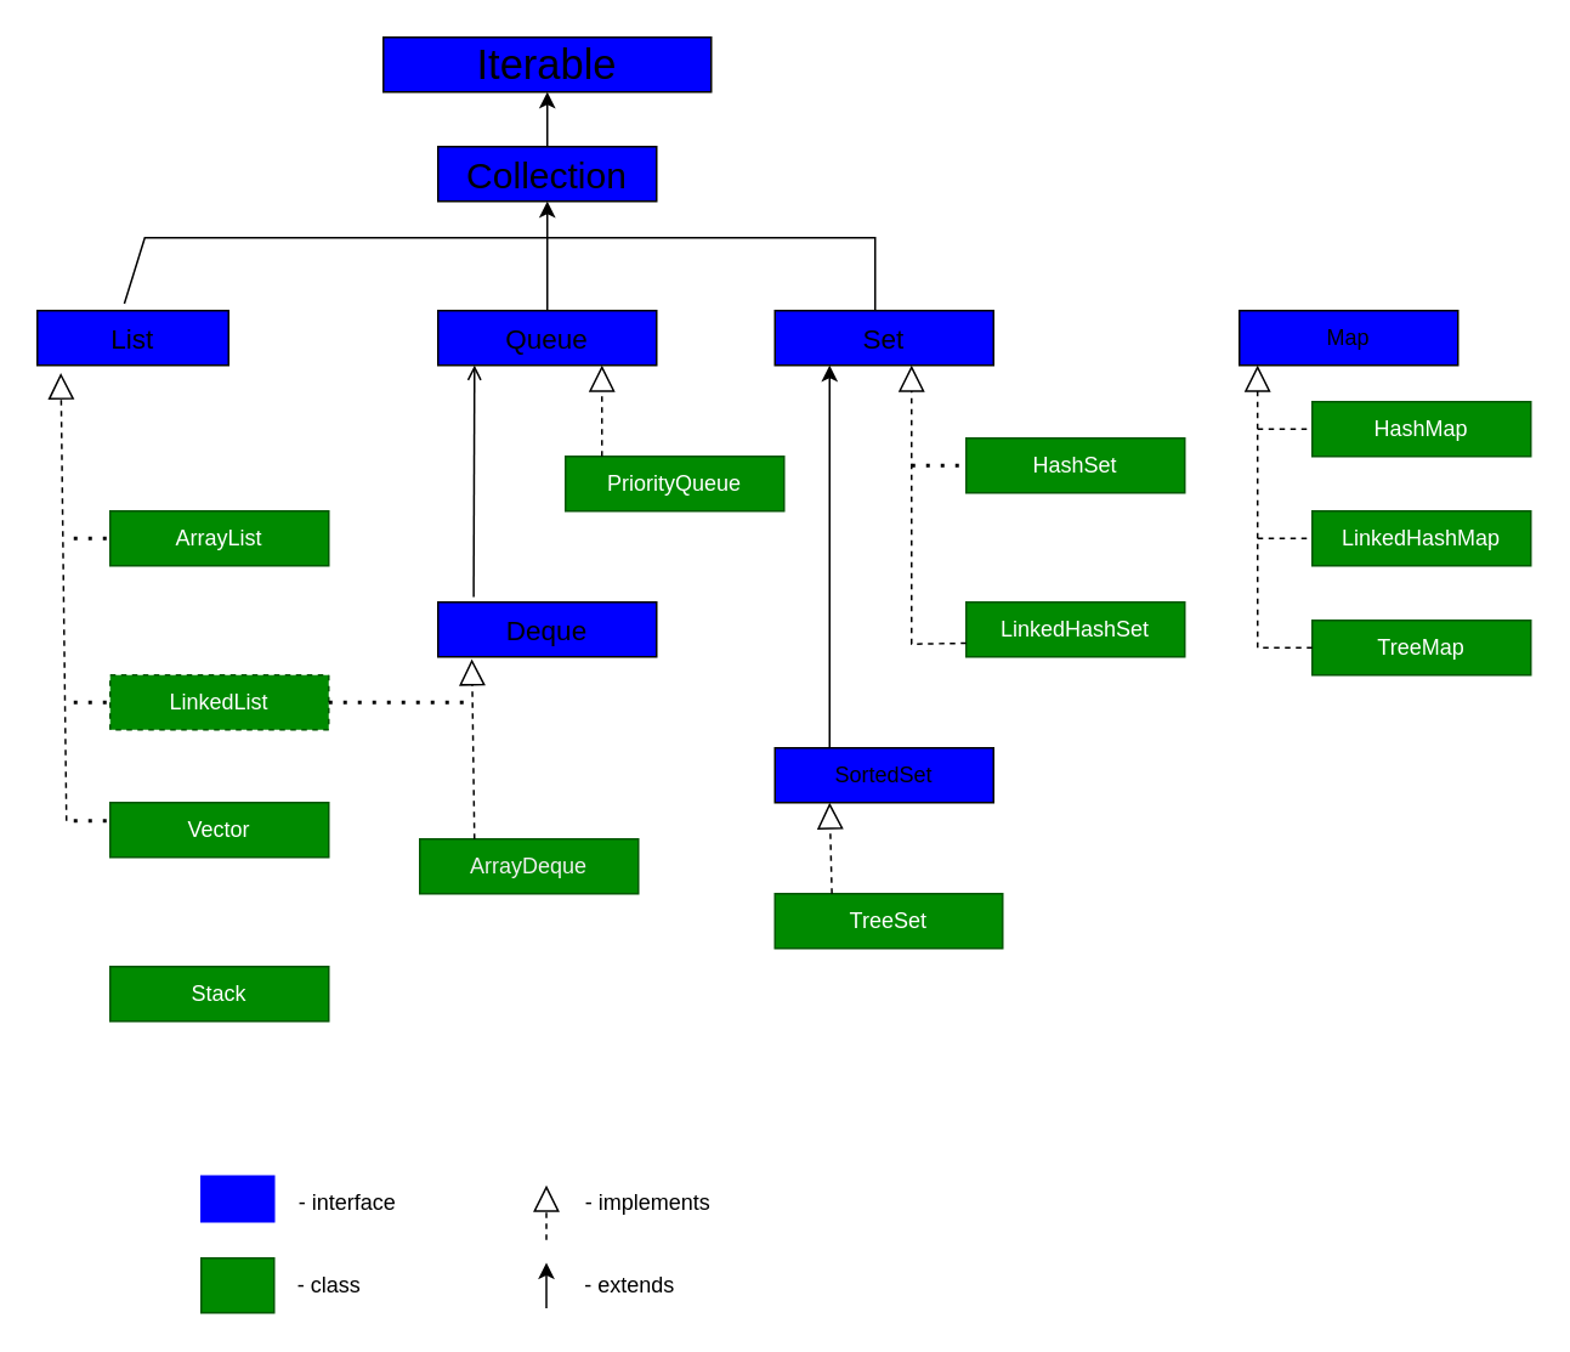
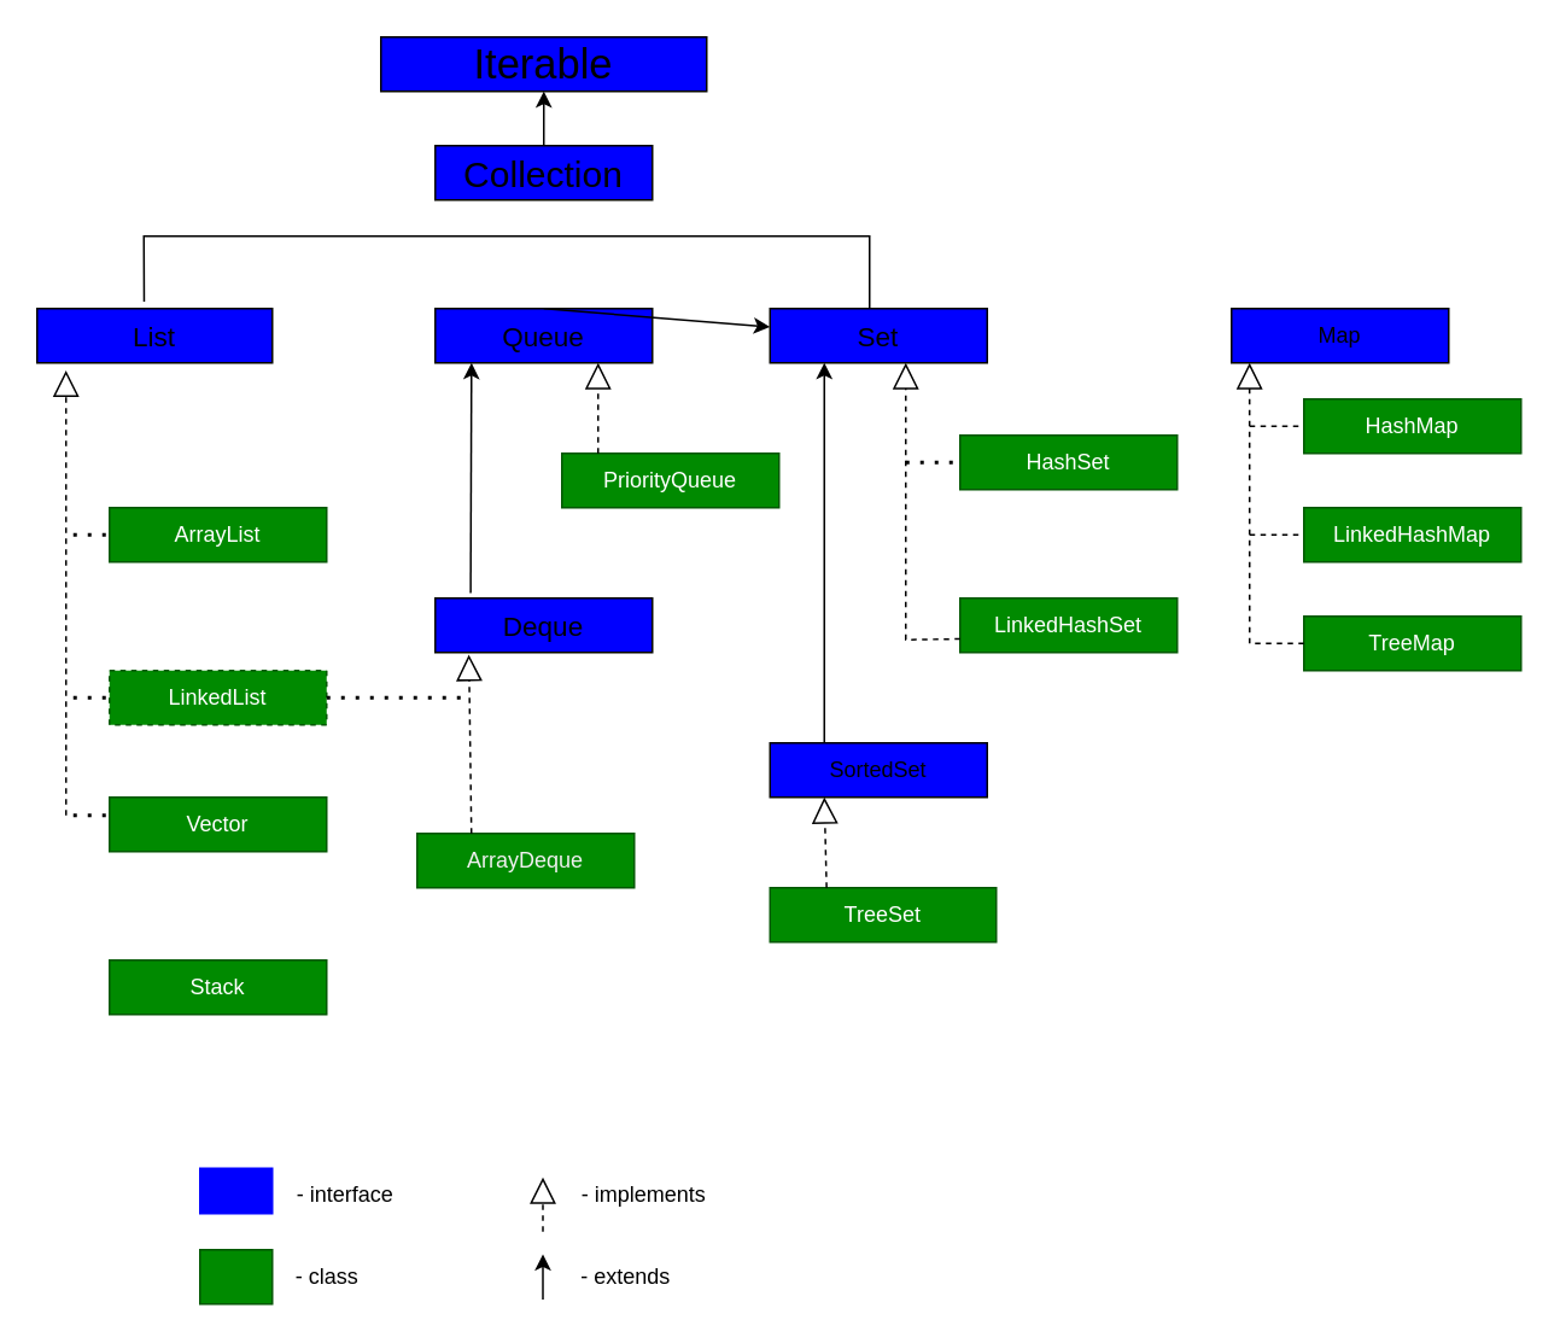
- <mxCell id="8" value="" style="endArrow=classic;html=1;rounded=0;entryX=0.5;entryY=1;entryDx=0;entryDy=0;exitX=0.5;exitY=0;exitDx=0;exitDy=0;" parent="1" source="5" target="3" edge="1"><mxGeometry width="50" height="50" relative="1" as="geometry"><mxPoint x="260" y="170" as="sourcePoint" /><mxPoint x="310" y="120" as="targetPoint" /></mxGeometry></mxCell>
+ <mxCell id="8" value="" style="endArrow=classic;html=1;rounded=0;exitX=0.5;exitY=0;exitDx=0;exitDy=0;" parent="1" source="5" target="6" edge="1"><mxGeometry width="50" height="50" relative="1" as="geometry"><mxPoint x="260" y="170" as="sourcePoint" /><mxPoint x="310" y="120" as="targetPoint" /></mxGeometry></mxCell>
- <mxCell id="4" value="&lt;font style=&quot;font-size: 15px;&quot;&gt;List&lt;/font&gt;" style="rounded=0;whiteSpace=wrap;html=1;fillColor=#0000FF;" parent="1" vertex="1"><mxGeometry x="20" y="170" width="105" height="30" as="geometry" /></mxCell>
+ <mxCell id="4" value="&lt;font style=&quot;font-size: 15px;&quot;&gt;List&lt;/font&gt;" style="rounded=0;whiteSpace=wrap;html=1;fillColor=#0000FF;" parent="1" vertex="1"><mxGeometry x="20" y="170" width="130" height="30" as="geometry" /></mxCell>
- <mxCell id="32" value="" style="endArrow=open;html=1;rounded=0;exitX=0.163;exitY=-0.093;exitDx=0;exitDy=0;exitPerimeter=0;entryX=0.167;entryY=1;entryDx=0;entryDy=0;entryPerimeter=0;" parent="1" source="14" target="5" edge="1"><mxGeometry width="50" height="50" relative="1" as="geometry"><mxPoint x="230" y="660" as="sourcePoint" /><mxPoint x="280" y="590" as="targetPoint" /></mxGeometry></mxCell>
+ <mxCell id="32" value="" style="endArrow=classic;html=1;rounded=0;exitX=0.163;exitY=-0.093;exitDx=0;exitDy=0;exitPerimeter=0;entryX=0.167;entryY=1;entryDx=0;entryDy=0;entryPerimeter=0;" parent="1" source="14" target="5" edge="1"><mxGeometry width="50" height="50" relative="1" as="geometry"><mxPoint x="230" y="660" as="sourcePoint" /><mxPoint x="280" y="590" as="targetPoint" /></mxGeometry></mxCell>
